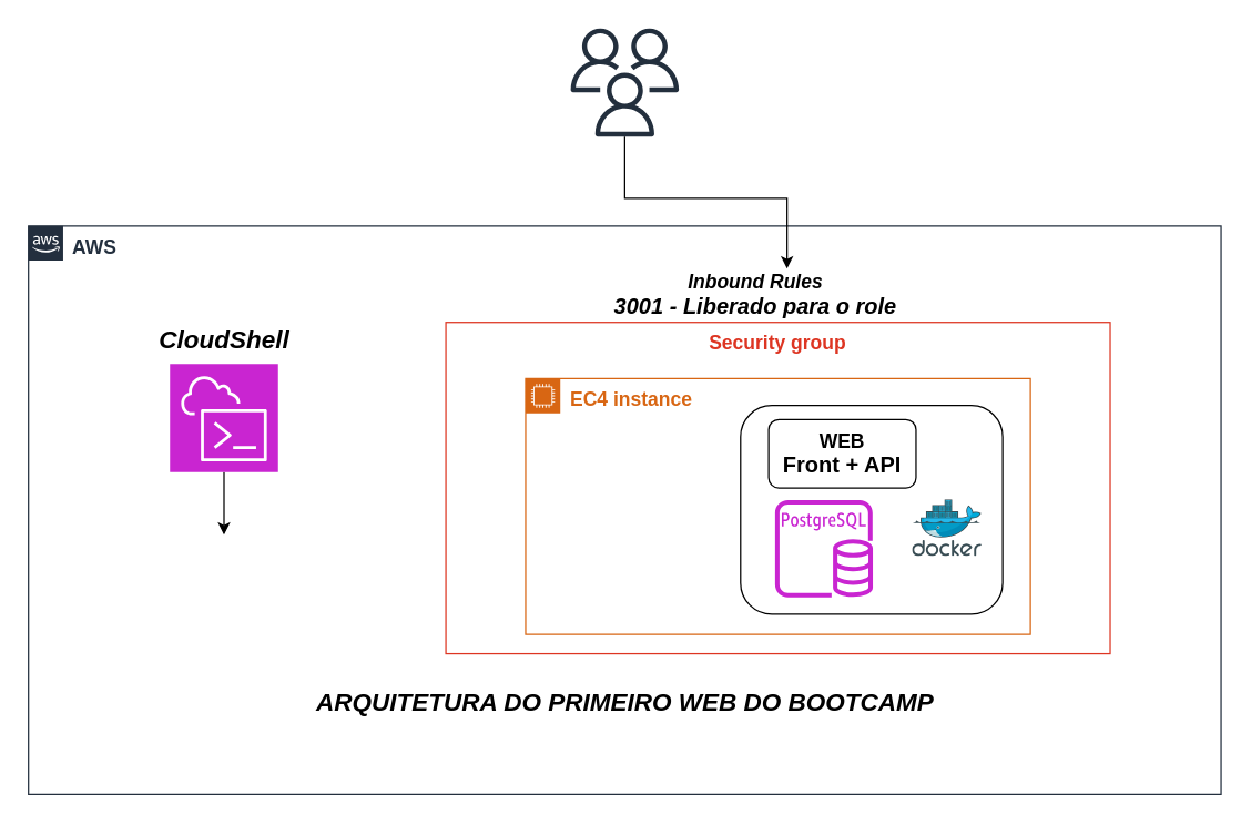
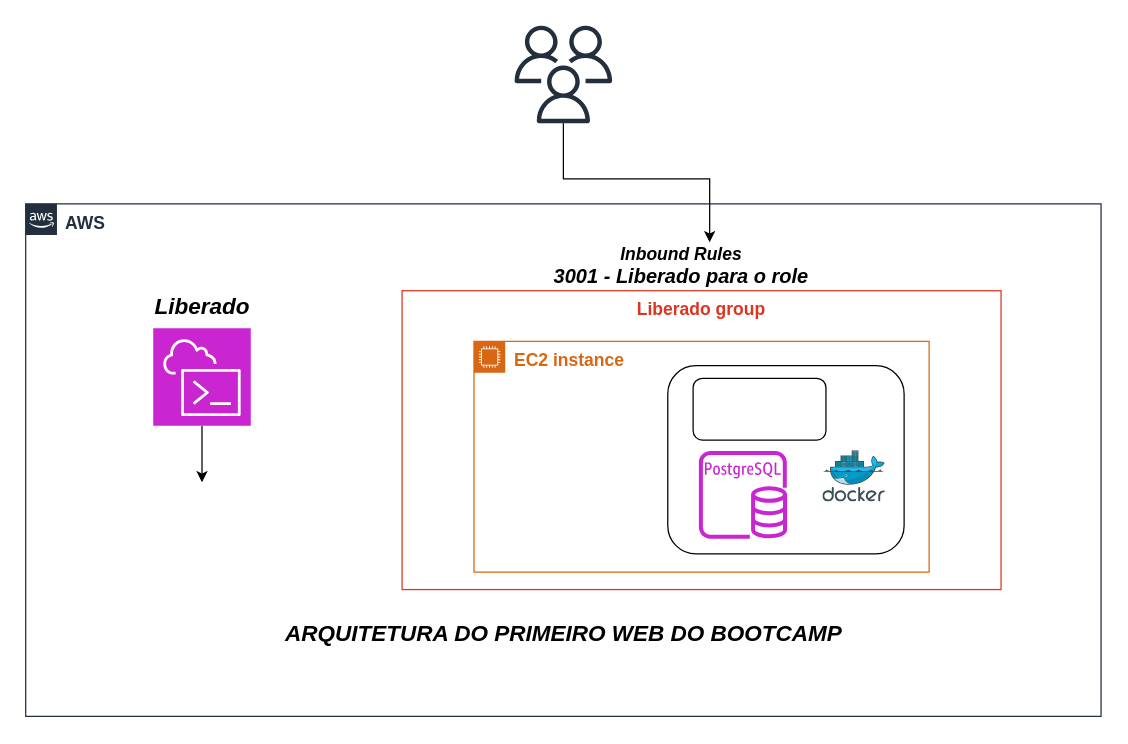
- <mxCell id="14" value="&lt;font style=&quot;font-size: 18px;&quot;&gt;&lt;b style=&quot;&quot;&gt;&lt;i style=&quot;&quot;&gt;CloudShell&lt;/i&gt;&lt;/b&gt;&lt;/font&gt;" style="text;html=1;align=center;verticalAlign=middle;resizable=0;points=[];autosize=1;strokeColor=none;fillColor=none;" vertex="1" parent="2"><mxGeometry x="81" y="62.75" width="120" height="40" as="geometry" /></mxCell>
+ <mxCell id="14" value="&lt;font style=&quot;font-size: 18px;&quot;&gt;&lt;b style=&quot;&quot;&gt;&lt;i style=&quot;&quot;&gt;Liberado&lt;/i&gt;&lt;/b&gt;&lt;/font&gt;" style="text;html=1;align=center;verticalAlign=middle;resizable=0;points=[];autosize=1;strokeColor=none;fillColor=none;" vertex="1" parent="2"><mxGeometry x="81" y="62.75" width="120" height="40" as="geometry" /></mxCell>
- <mxCell id="4" value="&lt;font style=&quot;font-size: 14px;&quot;&gt;&lt;b&gt;Security group&lt;/b&gt;&lt;/font&gt;" style="fillColor=none;strokeColor=#DD3522;verticalAlign=top;fontStyle=0;fontColor=#DD3522;whiteSpace=wrap;html=1;" vertex="1" parent="2"><mxGeometry x="301" y="69.5" width="479" height="239" as="geometry" /></mxCell>
+ <mxCell id="4" value="&lt;font style=&quot;font-size: 14px;&quot;&gt;&lt;b&gt;Liberado group&lt;/b&gt;&lt;/font&gt;" style="fillColor=none;strokeColor=#DD3522;verticalAlign=top;fontStyle=0;fontColor=#DD3522;whiteSpace=wrap;html=1;" vertex="1" parent="2"><mxGeometry x="301" y="69.5" width="479" height="239" as="geometry" /></mxCell>
- <mxCell id="5" value="&lt;font style=&quot;font-size: 14px;&quot;&gt;&lt;b&gt;EC4 instance&lt;/b&gt;&lt;/font&gt;" style="points=[[0,0],[0.25,0],[0.5,0],[0.75,0],[1,0],[1,0.25],[1,0.5],[1,0.75],[1,1],[0.75,1],[0.5,1],[0.25,1],[0,1],[0,0.75],[0,0.5],[0,0.25]];outlineConnect=0;gradientColor=none;html=1;whiteSpace=wrap;fontSize=12;fontStyle=0;container=1;pointerEvents=0;collapsible=0;recursiveResize=0;shape=mxgraph.aws4.group;grIcon=mxgraph.aws4.group_ec2_instance_contents;strokeColor=#D86613;fillColor=none;verticalAlign=top;align=left;spacingLeft=30;fontColor=#D86613;dashed=0;" vertex="1" parent="2"><mxGeometry x="358.5" y="110" width="364" height="184.5" as="geometry" /></mxCell>
+ <mxCell id="5" value="&lt;font style=&quot;font-size: 14px;&quot;&gt;&lt;b&gt;EC2 instance&lt;/b&gt;&lt;/font&gt;" style="points=[[0,0],[0.25,0],[0.5,0],[0.75,0],[1,0],[1,0.25],[1,0.5],[1,0.75],[1,1],[0.75,1],[0.5,1],[0.25,1],[0,1],[0,0.75],[0,0.5],[0,0.25]];outlineConnect=0;gradientColor=none;html=1;whiteSpace=wrap;fontSize=12;fontStyle=0;container=1;pointerEvents=0;collapsible=0;recursiveResize=0;shape=mxgraph.aws4.group;grIcon=mxgraph.aws4.group_ec2_instance_contents;strokeColor=#D86613;fillColor=none;verticalAlign=top;align=left;spacingLeft=30;fontColor=#D86613;dashed=0;" vertex="1" parent="2"><mxGeometry x="358.5" y="110" width="364" height="184.5" as="geometry" /></mxCell>
- <mxCell id="10" value="&lt;font style=&quot;font-size: 14px;&quot;&gt;&lt;b&gt;WEB&lt;/b&gt;&lt;/font&gt;&lt;div&gt;&lt;font size=&quot;3&quot;&gt;&lt;b&gt;Front + API&lt;/b&gt;&lt;/font&gt;&lt;/div&gt;" style="text;html=1;align=center;verticalAlign=middle;whiteSpace=wrap;rounded=0;" vertex="1" parent="2"><mxGeometry x="533.75" y="149.25" width="106.25" height="30" as="geometry" /></mxCell>
